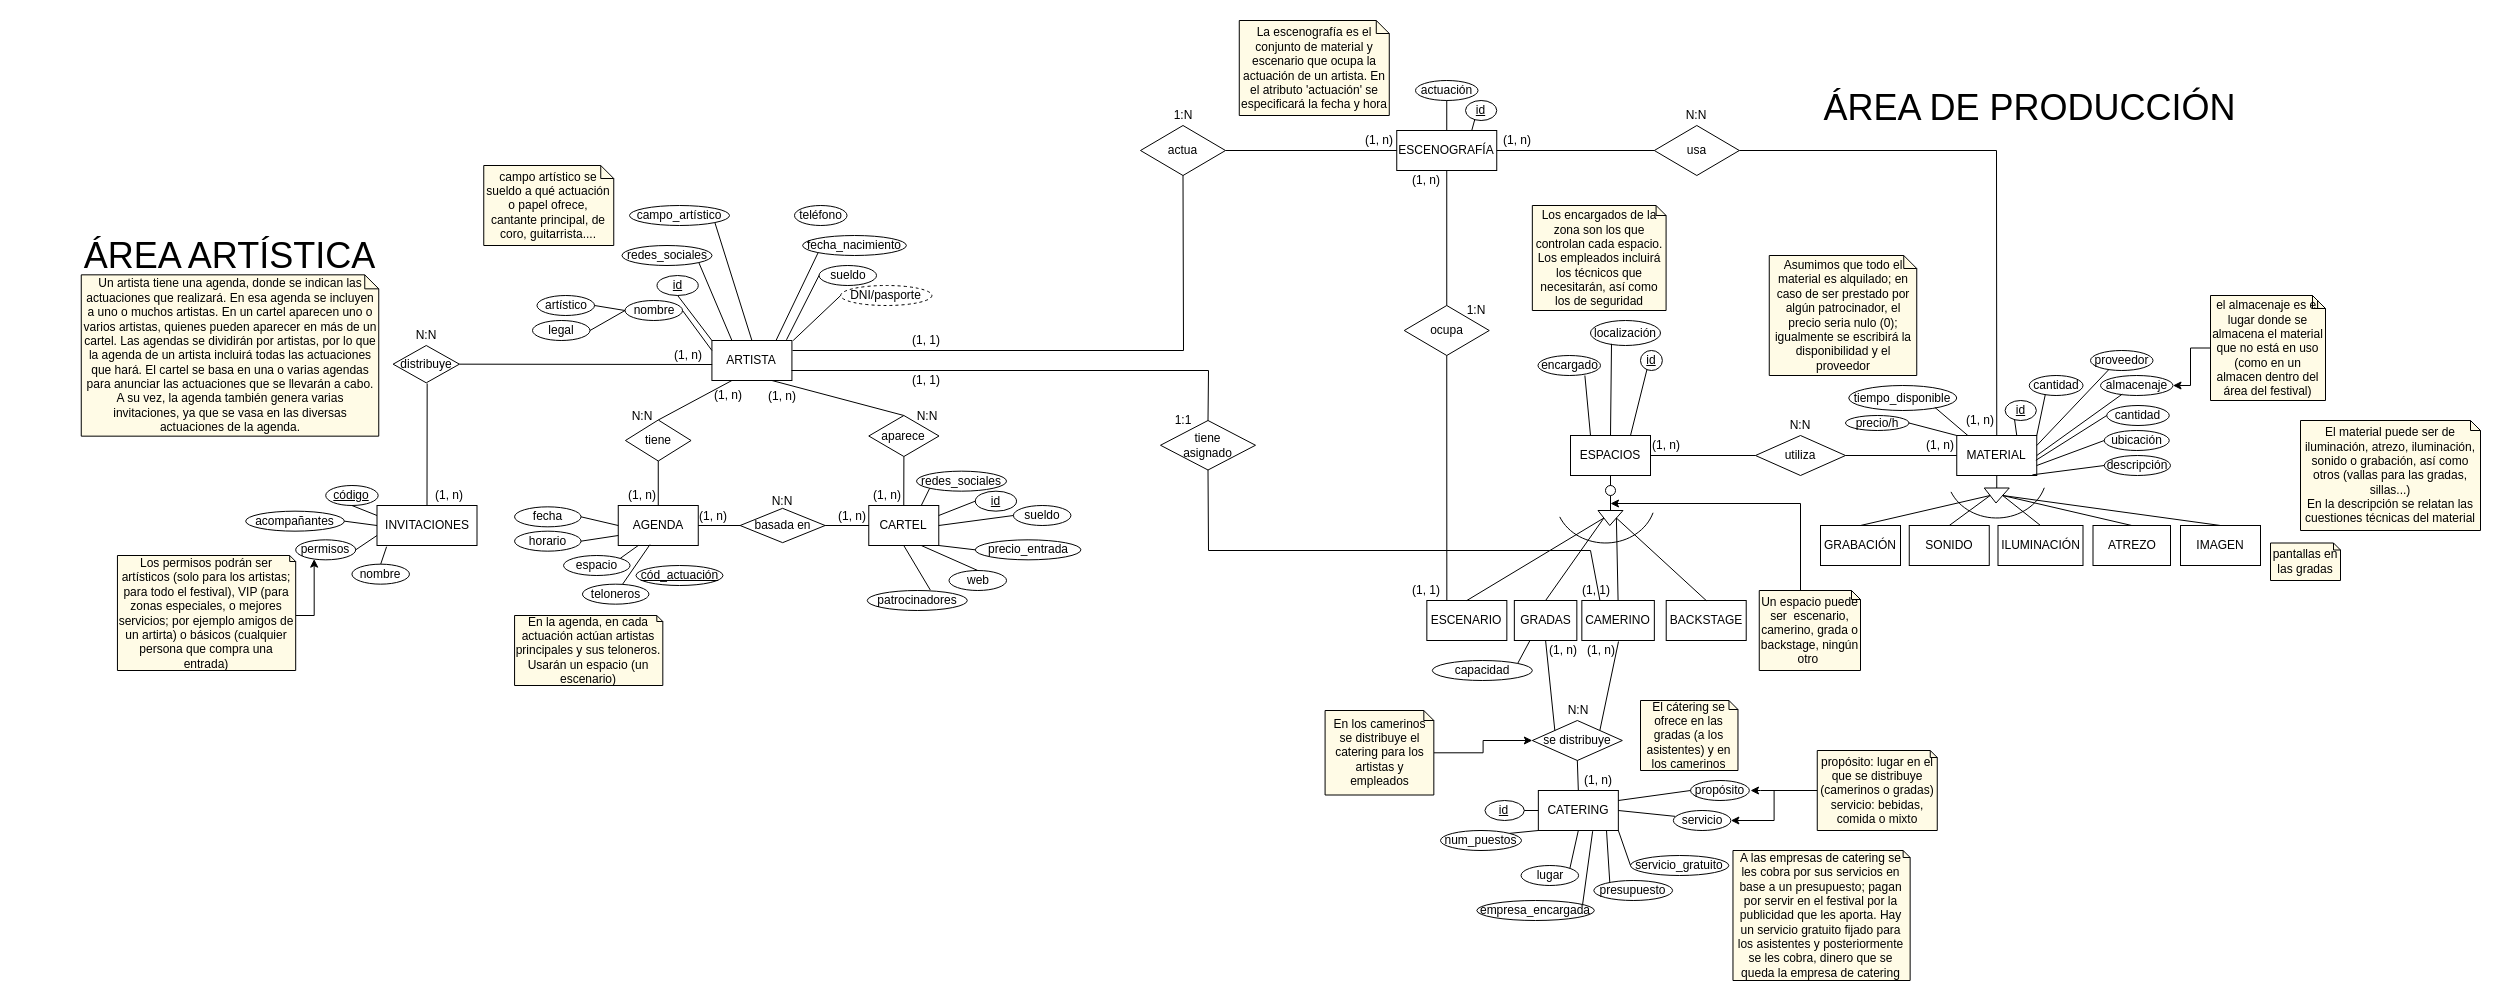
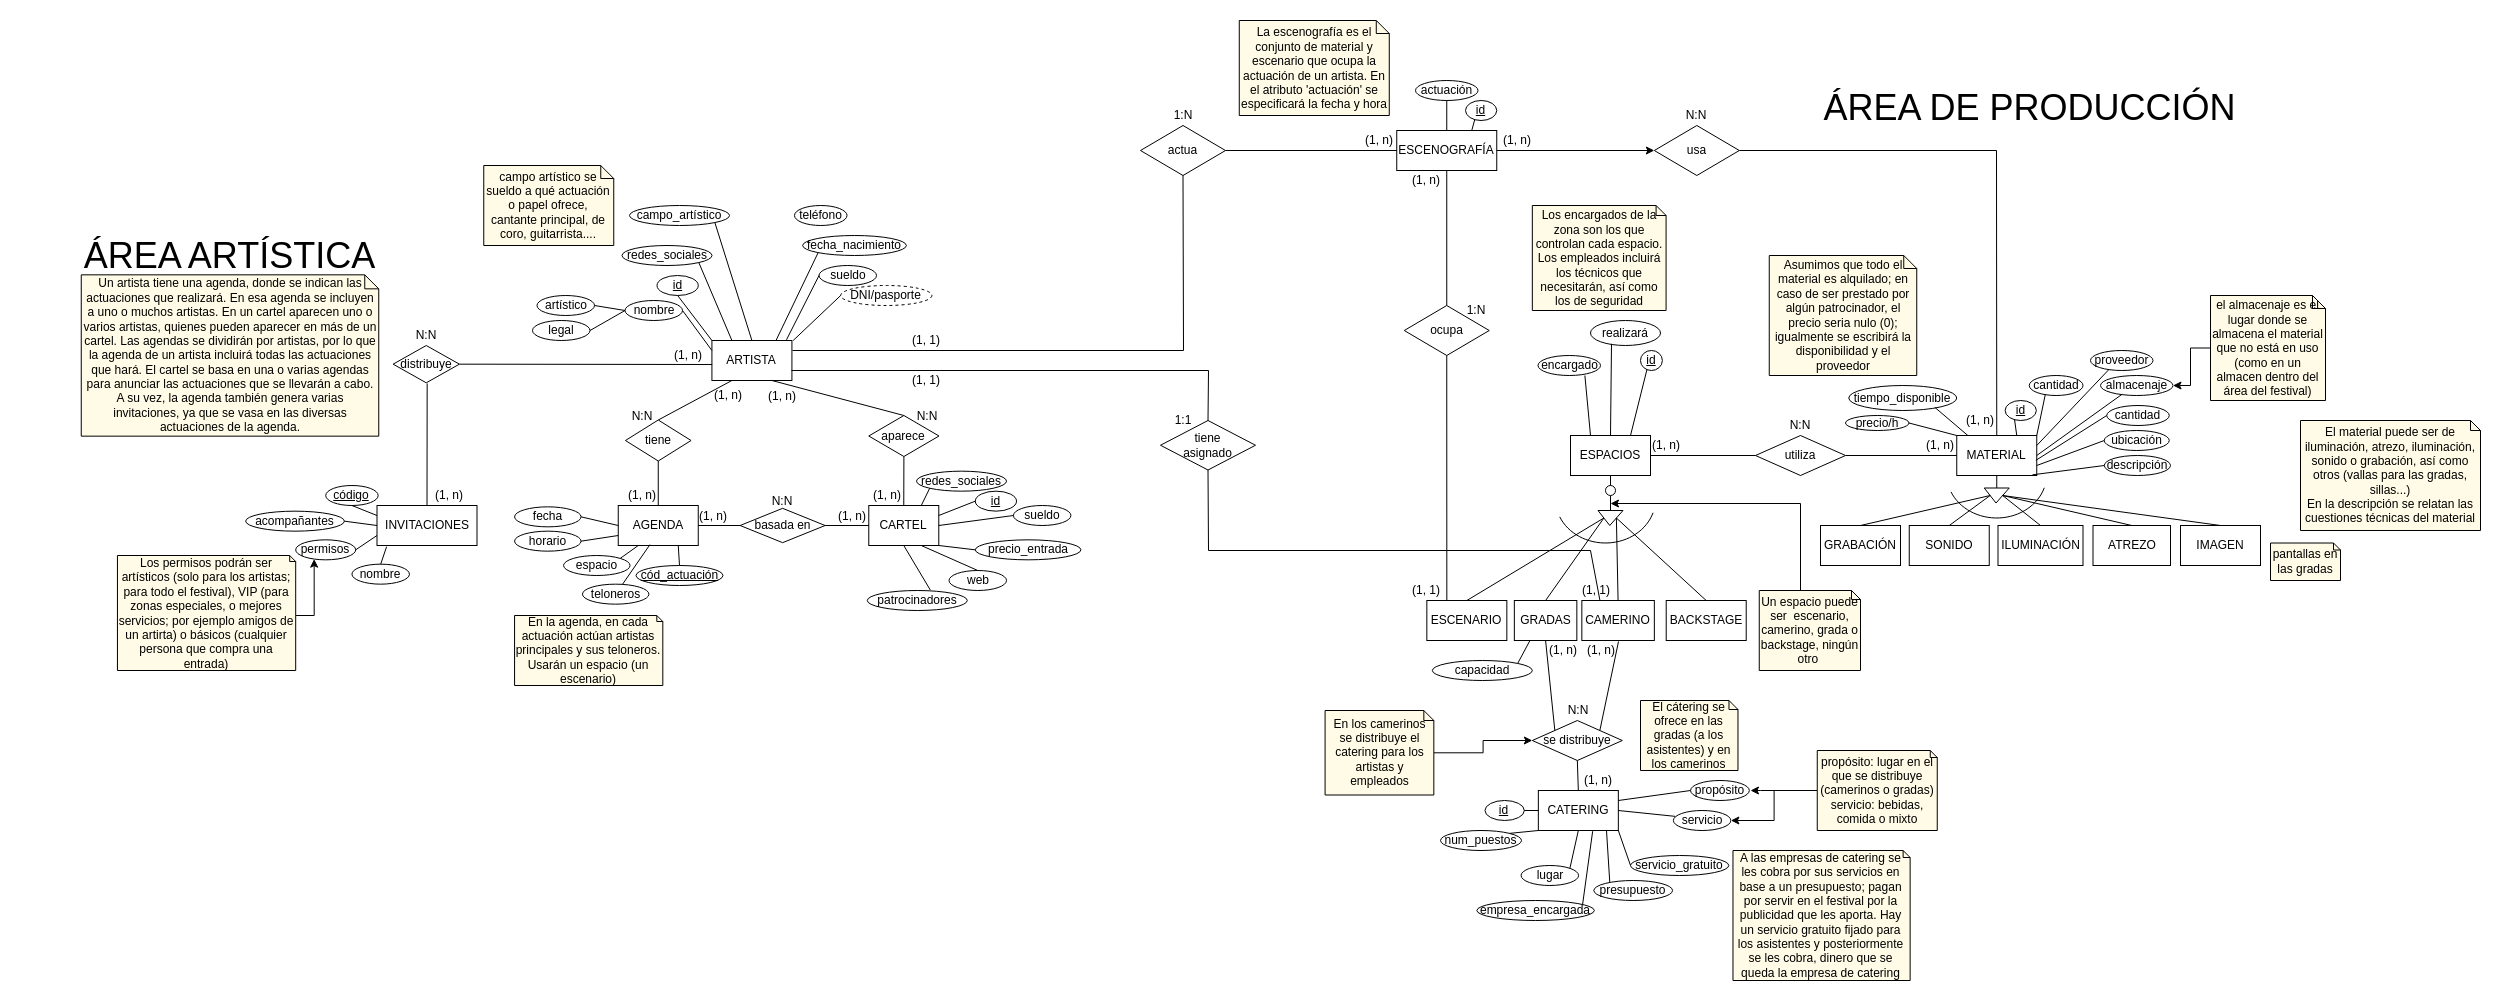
- <mxCell id="174" value="" style="endArrow=none;html=1;rounded=0;exitX=1;exitY=0.5;exitDx=0;exitDy=0;entryX=0;entryY=0.5;entryDx=0;entryDy=0;" parent="1" source="16" target="173" edge="1"><mxGeometry relative="1" as="geometry"><mxPoint x="1456.25" y="180" as="sourcePoint" /><mxPoint x="1456.25" y="220" as="targetPoint" /></mxGeometry></mxCell>
+ <mxCell id="174" value="" style="endArrow=classic;html=1;rounded=0;exitX=1;exitY=0.5;exitDx=0;exitDy=0;entryX=0;entryY=0.5;entryDx=0;entryDy=0;" parent="1" source="16" target="173" edge="1"><mxGeometry relative="1" as="geometry"><mxPoint x="1456.25" y="180" as="sourcePoint" /><mxPoint x="1456.25" y="220" as="targetPoint" /></mxGeometry></mxCell>
- <mxCell id="70" value="localización" style="ellipse;whiteSpace=wrap;html=1;align=center;fillColor=#FFFFFF;" parent="1" vertex="1"><mxGeometry x="1590" y="320" width="70" height="25" as="geometry" /></mxCell>
+ <mxCell id="70" value="realizará" style="ellipse;whiteSpace=wrap;html=1;align=center;fillColor=#FFFFFF;" parent="1" vertex="1"><mxGeometry x="1590" y="320" width="70" height="25" as="geometry" /></mxCell>
+ <mxCell id="148" value="" style="endArrow=none;html=1;rounded=0;exitX=0.5;exitY=0;exitDx=0;exitDy=0;entryX=0.75;entryY=1;entryDx=0;entryDy=0;" parent="1" source="147" target="6" edge="1"><mxGeometry relative="1" as="geometry"><mxPoint x="796.38" y="446.34" as="sourcePoint" /><mxPoint x="679.25" y="556.34" as="targetPoint" /></mxGeometry></mxCell>
